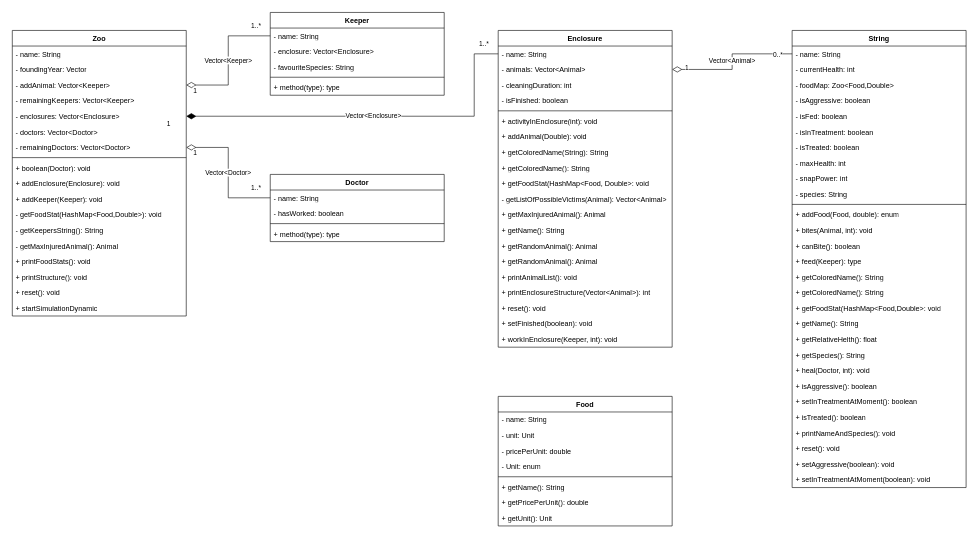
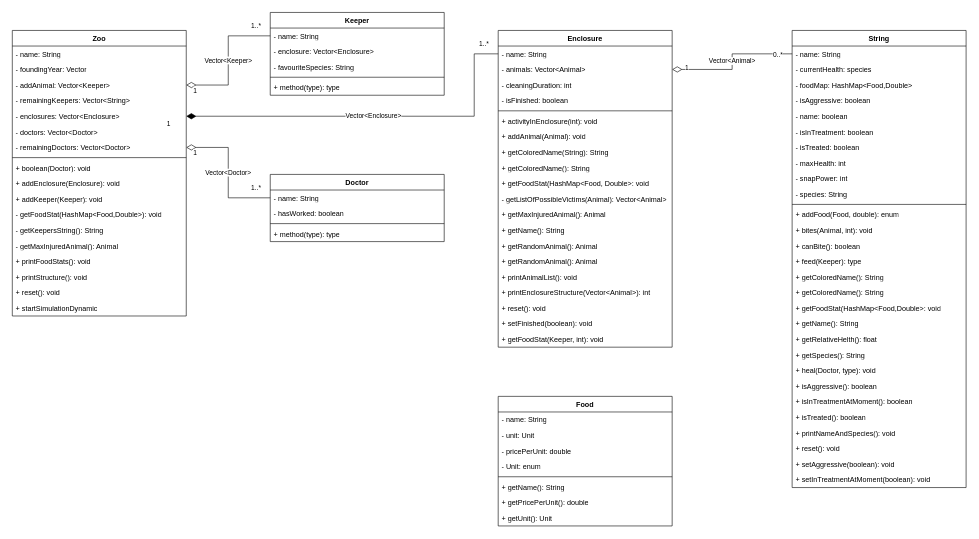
- <mxCell id="50" value="- currentHealth: int" style="text;strokeColor=none;fillColor=none;align=left;verticalAlign=top;spacingLeft=4;spacingRight=4;overflow=hidden;rotatable=0;points=[[0,0.5],[1,0.5]];portConstraint=eastwest;whiteSpace=wrap;html=1;" parent="48" vertex="1"><mxGeometry y="52" width="290" height="26" as="geometry" /></mxCell>
+ <mxCell id="50" value="- currentHealth: species" style="text;strokeColor=none;fillColor=none;align=left;verticalAlign=top;spacingLeft=4;spacingRight=4;overflow=hidden;rotatable=0;points=[[0,0.5],[1,0.5]];portConstraint=eastwest;whiteSpace=wrap;html=1;" parent="48" vertex="1"><mxGeometry y="52" width="290" height="26" as="geometry" /></mxCell>
- <mxCell id="51" value="- foodMap: Zoo&amp;lt;Food,Double&amp;gt;" style="text;strokeColor=none;fillColor=none;align=left;verticalAlign=top;spacingLeft=4;spacingRight=4;overflow=hidden;rotatable=0;points=[[0,0.5],[1,0.5]];portConstraint=eastwest;whiteSpace=wrap;html=1;" parent="48" vertex="1"><mxGeometry y="78" width="290" height="26" as="geometry" /></mxCell>
+ <mxCell id="51" value="- foodMap: HashMap&amp;lt;Food,Double&amp;gt;" style="text;strokeColor=none;fillColor=none;align=left;verticalAlign=top;spacingLeft=4;spacingRight=4;overflow=hidden;rotatable=0;points=[[0,0.5],[1,0.5]];portConstraint=eastwest;whiteSpace=wrap;html=1;" parent="48" vertex="1"><mxGeometry y="78" width="290" height="26" as="geometry" /></mxCell>
- <mxCell id="6" value="- remainingKeepers: Vector&amp;lt;Keeper&amp;gt;" style="text;strokeColor=none;fillColor=none;align=left;verticalAlign=top;spacingLeft=4;spacingRight=4;overflow=hidden;rotatable=0;points=[[0,0.5],[1,0.5]];portConstraint=eastwest;whiteSpace=wrap;html=1;" vertex="1" parent="2"><mxGeometry y="104" width="290" height="26" as="geometry" /></mxCell>
+ <mxCell id="6" value="- remainingKeepers: Vector&amp;lt;String&amp;gt;" style="text;strokeColor=none;fillColor=none;align=left;verticalAlign=top;spacingLeft=4;spacingRight=4;overflow=hidden;rotatable=0;points=[[0,0.5],[1,0.5]];portConstraint=eastwest;whiteSpace=wrap;html=1;" vertex="1" parent="2"><mxGeometry y="104" width="290" height="26" as="geometry" /></mxCell>
- <mxCell id="53" value="- isFed: boolean" style="text;strokeColor=none;fillColor=none;align=left;verticalAlign=top;spacingLeft=4;spacingRight=4;overflow=hidden;rotatable=0;points=[[0,0.5],[1,0.5]];portConstraint=eastwest;whiteSpace=wrap;html=1;" vertex="1" parent="48"><mxGeometry y="130" width="290" height="26" as="geometry" /></mxCell>
+ <mxCell id="53" value="- name: boolean" style="text;strokeColor=none;fillColor=none;align=left;verticalAlign=top;spacingLeft=4;spacingRight=4;overflow=hidden;rotatable=0;points=[[0,0.5],[1,0.5]];portConstraint=eastwest;whiteSpace=wrap;html=1;" vertex="1" parent="48"><mxGeometry y="130" width="290" height="26" as="geometry" /></mxCell>
- <mxCell id="28" value="+ addAnimal(Double): void" style="text;strokeColor=none;fillColor=none;align=left;verticalAlign=top;spacingLeft=4;spacingRight=4;overflow=hidden;rotatable=0;points=[[0,0.5],[1,0.5]];portConstraint=eastwest;whiteSpace=wrap;html=1;" vertex="1" parent="21"><mxGeometry y="164" width="290" height="26" as="geometry" /></mxCell>
+ <mxCell id="28" value="+ addAnimal(Animal): void" style="text;strokeColor=none;fillColor=none;align=left;verticalAlign=top;spacingLeft=4;spacingRight=4;overflow=hidden;rotatable=0;points=[[0,0.5],[1,0.5]];portConstraint=eastwest;whiteSpace=wrap;html=1;" vertex="1" parent="21"><mxGeometry y="164" width="290" height="26" as="geometry" /></mxCell>
- <mxCell id="41" value="+ workInEnclosure(Keeper, int): void" style="text;strokeColor=none;fillColor=none;align=left;verticalAlign=top;spacingLeft=4;spacingRight=4;overflow=hidden;rotatable=0;points=[[0,0.5],[1,0.5]];portConstraint=eastwest;whiteSpace=wrap;html=1;" vertex="1" parent="21"><mxGeometry y="502" width="290" height="26" as="geometry" /></mxCell>
+ <mxCell id="41" value="+ getFoodStat(Keeper, int): void" style="text;strokeColor=none;fillColor=none;align=left;verticalAlign=top;spacingLeft=4;spacingRight=4;overflow=hidden;rotatable=0;points=[[0,0.5],[1,0.5]];portConstraint=eastwest;whiteSpace=wrap;html=1;" vertex="1" parent="21"><mxGeometry y="502" width="290" height="26" as="geometry" /></mxCell>
- <mxCell id="70" value="+ heal(Doctor, int): void" style="text;strokeColor=none;fillColor=none;align=left;verticalAlign=top;spacingLeft=4;spacingRight=4;overflow=hidden;rotatable=0;points=[[0,0.5],[1,0.5]];portConstraint=eastwest;whiteSpace=wrap;html=1;" vertex="1" parent="48"><mxGeometry y="554" width="290" height="26" as="geometry" /></mxCell>
+ <mxCell id="70" value="+ heal(Doctor, type): void" style="text;strokeColor=none;fillColor=none;align=left;verticalAlign=top;spacingLeft=4;spacingRight=4;overflow=hidden;rotatable=0;points=[[0,0.5],[1,0.5]];portConstraint=eastwest;whiteSpace=wrap;html=1;" vertex="1" parent="48"><mxGeometry y="554" width="290" height="26" as="geometry" /></mxCell>
- <mxCell id="72" value="&lt;div&gt;+ setInTreatmentAtMoment(): boolean&lt;/div&gt;" style="text;strokeColor=none;fillColor=none;align=left;verticalAlign=top;spacingLeft=4;spacingRight=4;overflow=hidden;rotatable=0;points=[[0,0.5],[1,0.5]];portConstraint=eastwest;whiteSpace=wrap;html=1;" vertex="1" parent="48"><mxGeometry y="606" width="290" height="26" as="geometry" /></mxCell>
+ <mxCell id="72" value="&lt;div&gt;+ isInTreatmentAtMoment(): boolean&lt;/div&gt;" style="text;strokeColor=none;fillColor=none;align=left;verticalAlign=top;spacingLeft=4;spacingRight=4;overflow=hidden;rotatable=0;points=[[0,0.5],[1,0.5]];portConstraint=eastwest;whiteSpace=wrap;html=1;" vertex="1" parent="48"><mxGeometry y="606" width="290" height="26" as="geometry" /></mxCell>
